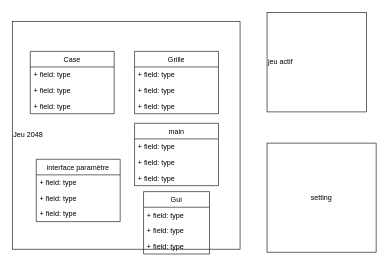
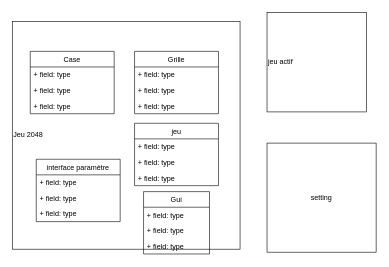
- <mxCell id="15" value="main" style="swimlane;fontStyle=0;childLayout=stackLayout;horizontal=1;startSize=26;fillColor=none;horizontalStack=0;resizeParent=1;resizeParentMax=0;resizeLast=0;collapsible=1;marginBottom=0;" vertex="1" parent="1"><mxGeometry x="224" y="205" width="140" height="104" as="geometry" /></mxCell>
+ <mxCell id="15" value="jeu" style="swimlane;fontStyle=0;childLayout=stackLayout;horizontal=1;startSize=26;fillColor=none;horizontalStack=0;resizeParent=1;resizeParentMax=0;resizeLast=0;collapsible=1;marginBottom=0;" vertex="1" parent="1"><mxGeometry x="224" y="205" width="140" height="104" as="geometry" /></mxCell>
